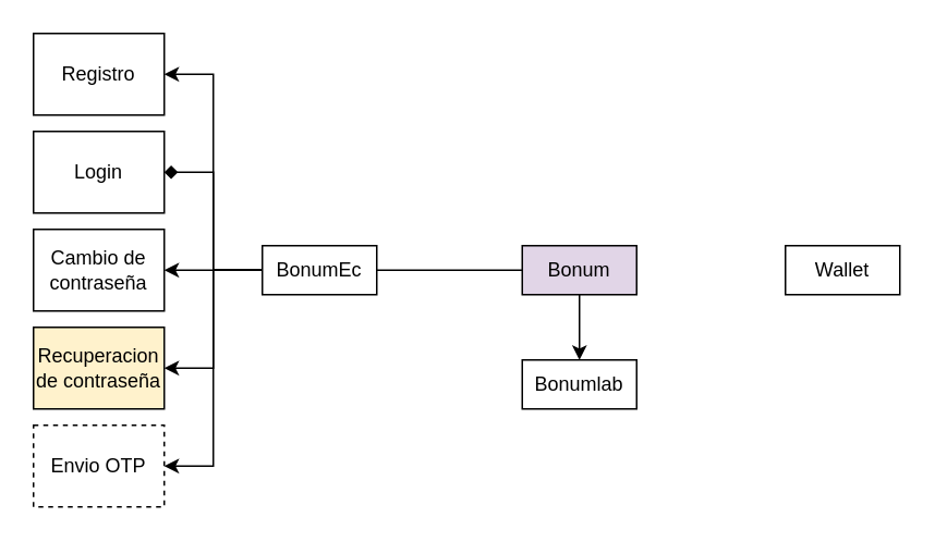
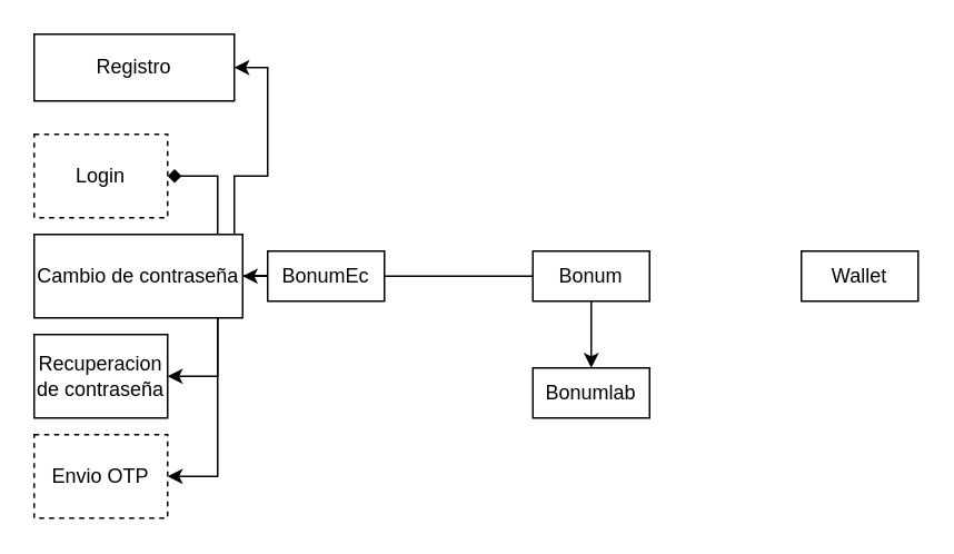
- <mxCell id="13" value="Registro" style="rounded=0;whiteSpace=wrap;html=1;" vertex="1" parent="1"><mxGeometry x="20" y="20" width="80" height="50" as="geometry" /></mxCell>
+ <mxCell id="13" value="Registro" style="rounded=0;whiteSpace=wrap;html=1;" vertex="1" parent="1"><mxGeometry x="20" y="20" width="120" height="40" as="geometry" /></mxCell>
- <mxCell id="14" value="Login" style="rounded=0;whiteSpace=wrap;html=1;" vertex="1" parent="1"><mxGeometry x="20" y="80" width="80" height="50" as="geometry" /></mxCell>
+ <mxCell id="14" value="Login" style="rounded=0;whiteSpace=wrap;html=1;dashed=1;" vertex="1" parent="1"><mxGeometry x="20" y="80" width="80" height="50" as="geometry" /></mxCell>
- <mxCell id="15" value="Cambio de contraseña" style="rounded=0;whiteSpace=wrap;html=1;" vertex="1" parent="1"><mxGeometry x="20" y="140" width="80" height="50" as="geometry" /></mxCell>
+ <mxCell id="15" value="Cambio de contraseña" style="rounded=0;whiteSpace=wrap;html=1;" vertex="1" parent="1"><mxGeometry x="20" y="140" width="125" height="50" as="geometry" /></mxCell>
- <mxCell id="4" value="Bonum" style="rounded=0;whiteSpace=wrap;html=1;fillColor=#e1d5e7;" vertex="1" parent="1"><mxGeometry x="319" y="150" width="70" height="30" as="geometry" /></mxCell>
+ <mxCell id="4" value="Bonum" style="rounded=0;whiteSpace=wrap;html=1;" vertex="1" parent="1"><mxGeometry x="319" y="150" width="70" height="30" as="geometry" /></mxCell>
- <mxCell id="16" value="Recuperacion de contraseña" style="rounded=0;whiteSpace=wrap;html=1;fillColor=#fff2cc;" vertex="1" parent="1"><mxGeometry x="20" y="200" width="80" height="50" as="geometry" /></mxCell>
+ <mxCell id="16" value="Recuperacion de contraseña" style="rounded=0;whiteSpace=wrap;html=1;" vertex="1" parent="1"><mxGeometry x="20" y="200" width="80" height="50" as="geometry" /></mxCell>
